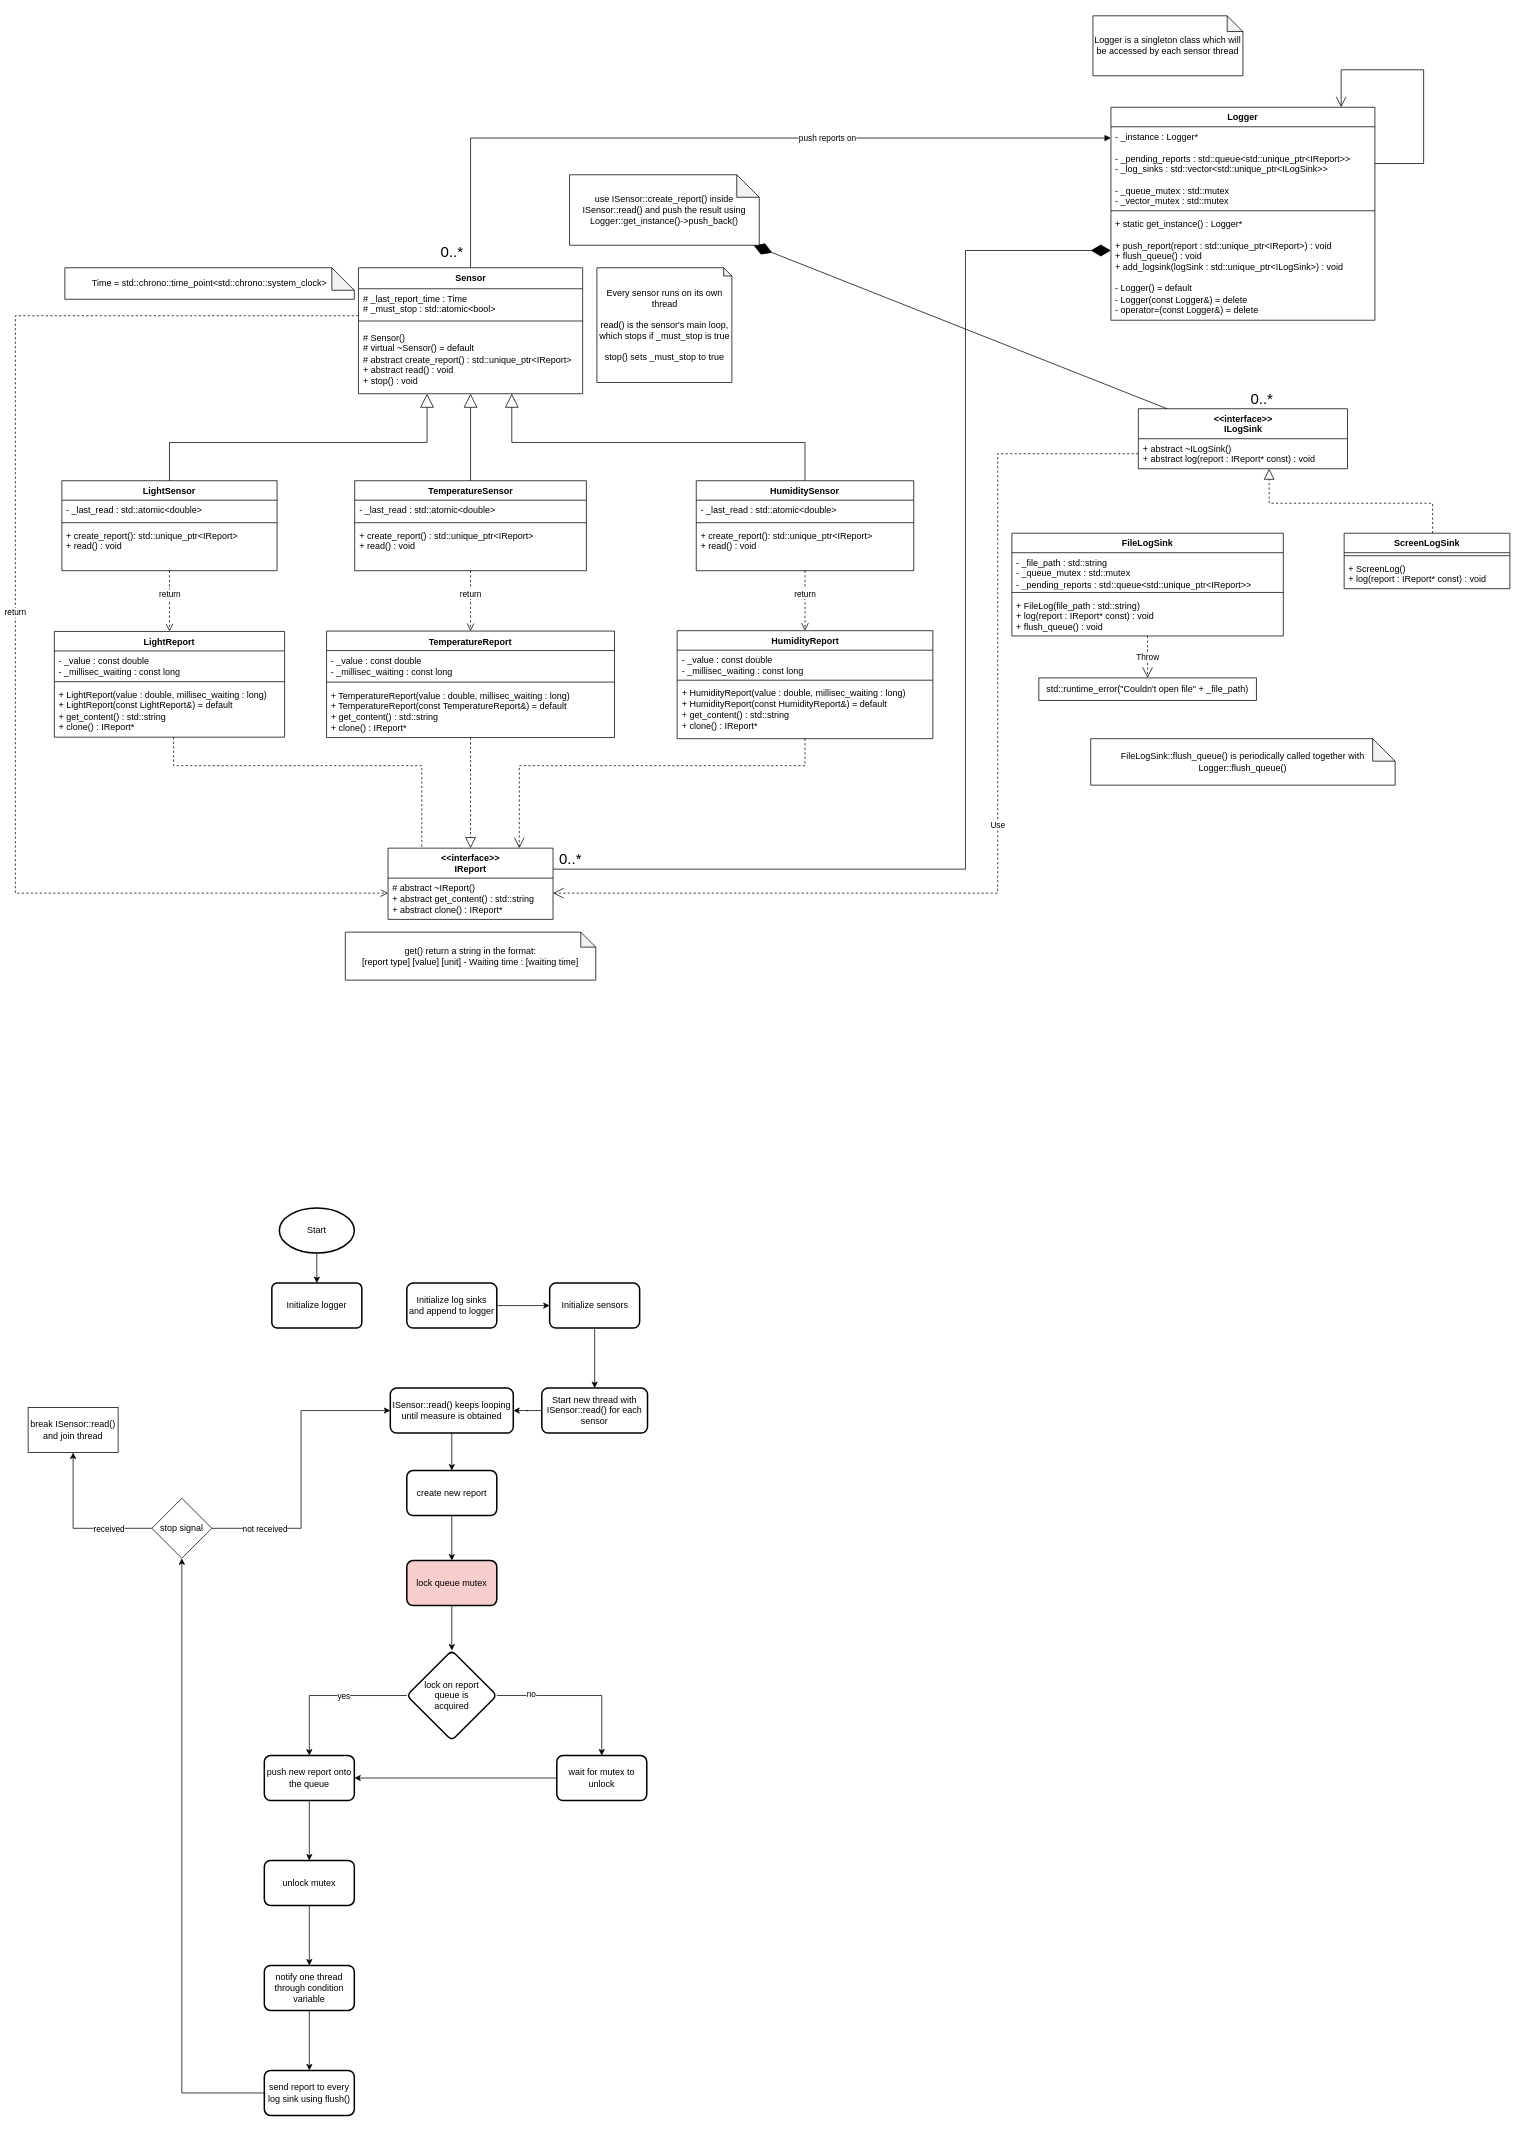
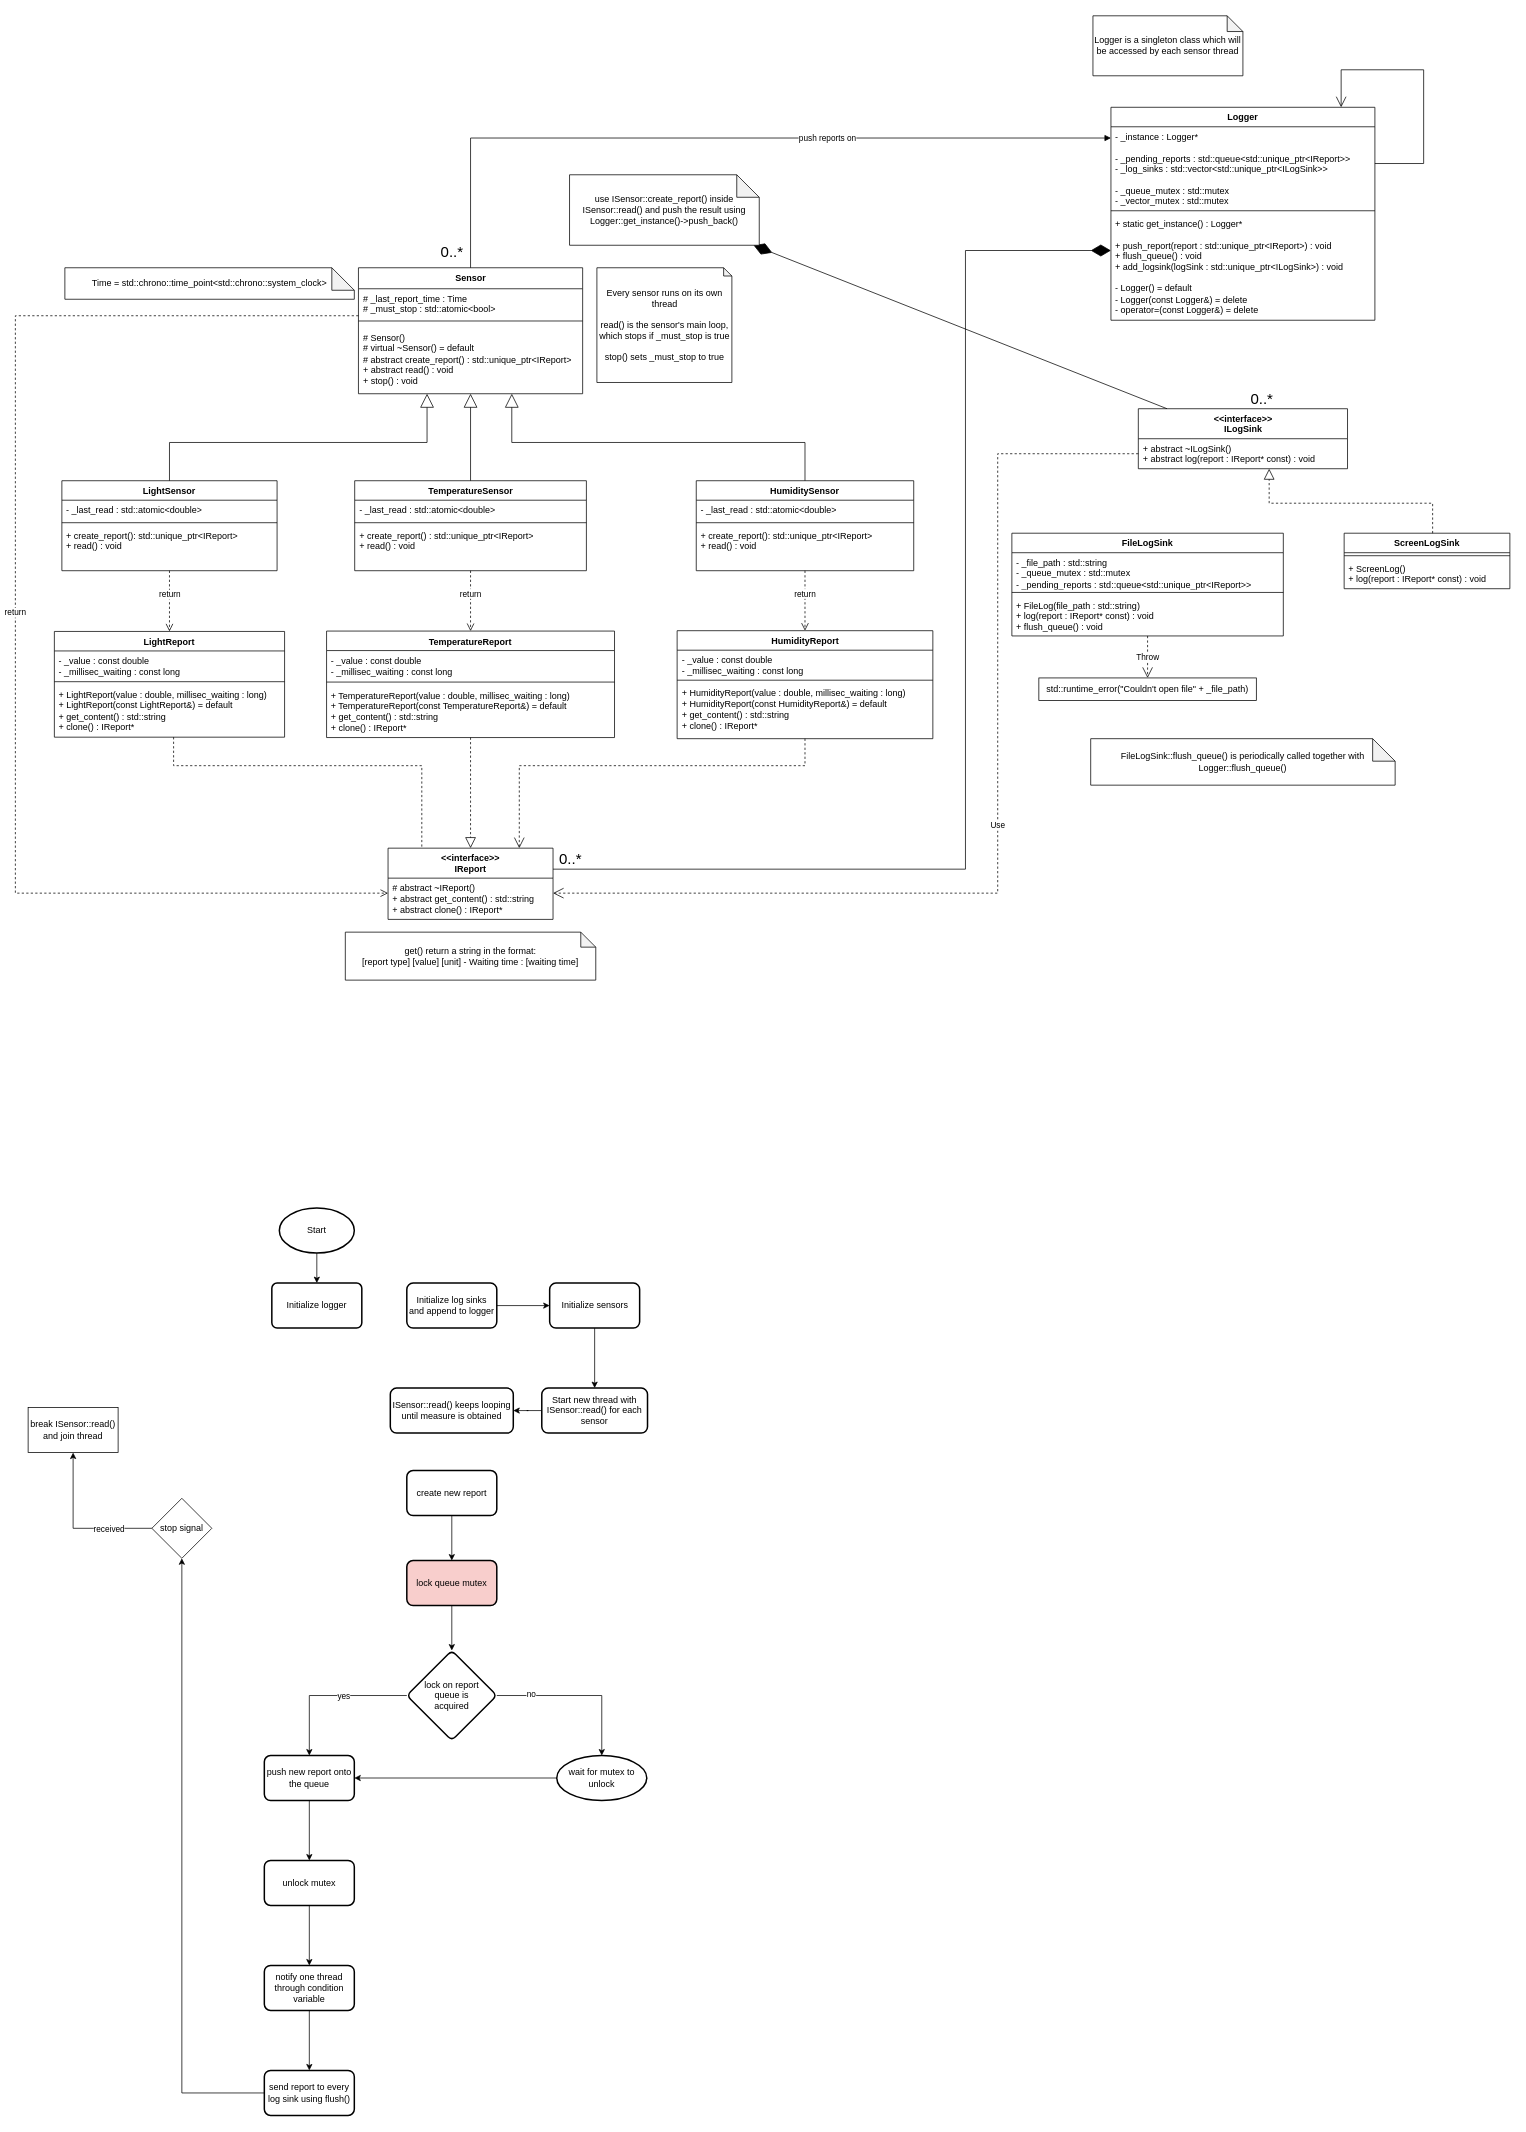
- <mxCell id="58" value="" style="edgeStyle=orthogonalEdgeStyle;rounded=0;orthogonalLoop=1;jettySize=auto;html=1;" parent="1" source="59" target="66" edge="1"><mxGeometry relative="1" as="geometry" /></mxCell>
- <mxCell id="97" style="edgeStyle=orthogonalEdgeStyle;rounded=0;orthogonalLoop=1;jettySize=auto;html=1;exitX=1;exitY=0.5;exitDx=0;exitDy=0;entryX=0;entryY=0.5;entryDx=0;entryDy=0;" parent="1" source="99" target="59" edge="1"><mxGeometry relative="1" as="geometry" /></mxCell>
- <mxCell id="98" value="not received" style="edgeLabel;html=1;align=center;verticalAlign=middle;resizable=0;points=[];" parent="97" vertex="1" connectable="0"><mxGeometry x="-0.504" y="2" relative="1" as="geometry"><mxPoint x="-28" y="2" as="offset" /></mxGeometry></mxCell>
- <mxCell id="74" value="wait for mutex to unlock" style="whiteSpace=wrap;html=1;rounded=1;arcSize=14;strokeWidth=2;" parent="1" vertex="1"><mxGeometry x="742" y="2340" width="120" height="60" as="geometry" /></mxCell>
+ <mxCell id="74" value="wait for mutex to unlock" style="ellipse;whiteSpace=wrap;html=1;arcSize=14;strokeWidth=2;" parent="1" vertex="1"><mxGeometry x="742" y="2340" width="120" height="60" as="geometry" /></mxCell>
